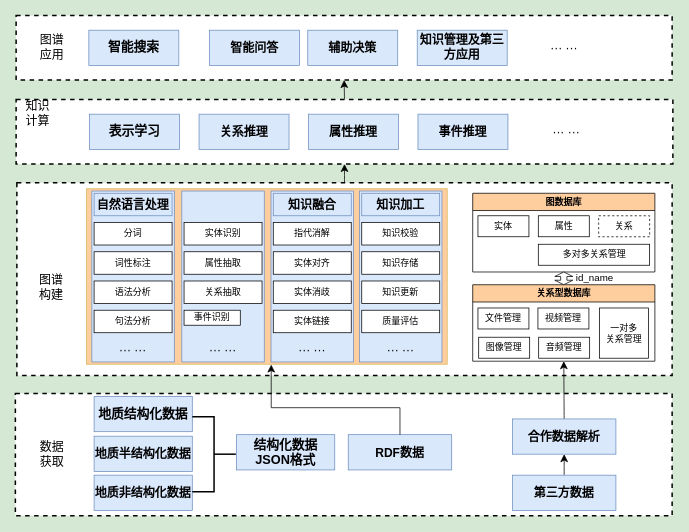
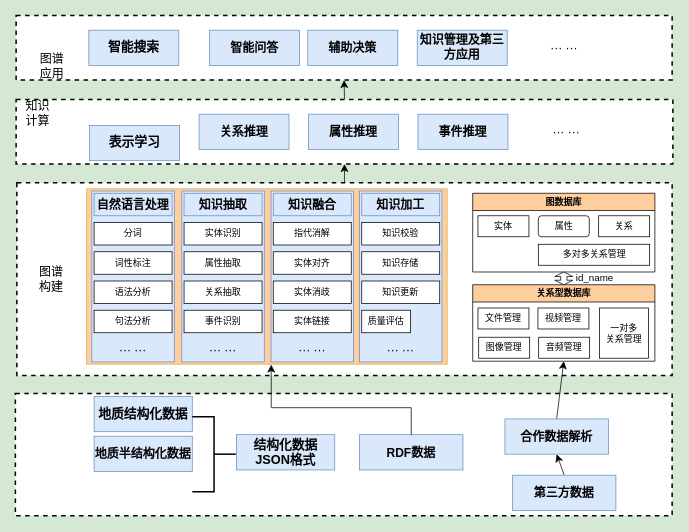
- <mxCell id="13" value="图谱应用" style="text;html=1;align=center;verticalAlign=middle;whiteSpace=wrap;rounded=0;fontSize=16;" vertex="1" parent="1"><mxGeometry x="46" y="48" width="46" height="30" as="geometry" /></mxCell>
+ <mxCell id="13" value="图谱应用" style="text;html=1;align=center;verticalAlign=middle;whiteSpace=wrap;rounded=0;fontSize=16;" vertex="1" parent="1"><mxGeometry x="46" y="73" width="46" height="30" as="geometry" /></mxCell>
- <mxCell id="22" value="&lt;font style=&quot;font-size: 17px;&quot;&gt;&lt;b&gt;表示学习&lt;/b&gt;&lt;/font&gt;" style="rounded=0;whiteSpace=wrap;html=1;fillColor=#dae8fc;strokeColor=#6c8ebf;" vertex="1" parent="1"><mxGeometry x="119" y="151.5" width="120" height="47" as="geometry" /></mxCell>
+ <mxCell id="22" value="&lt;font style=&quot;font-size: 17px;&quot;&gt;&lt;b&gt;表示学习&lt;/b&gt;&lt;/font&gt;" style="rounded=0;whiteSpace=wrap;html=1;fillColor=#dae8fc;strokeColor=#6c8ebf;" vertex="1" parent="1"><mxGeometry x="119" y="166.5" width="120" height="47" as="geometry" /></mxCell>
+ <mxCell id="37" value="&lt;font style=&quot;font-size: 16px;&quot;&gt;&lt;b&gt;知识抽取&lt;/b&gt;&lt;/font&gt;" style="rounded=0;whiteSpace=wrap;html=1;fillColor=#dae8fc;strokeColor=#6c8ebf;" vertex="1" parent="1"><mxGeometry x="245" y="257" width="104" height="30" as="geometry" /></mxCell>
- <mxCell id="52" value="属性" style="rounded=0;whiteSpace=wrap;html=1;" vertex="1" parent="50"><mxGeometry x="87.5" y="30" width="68" height="28" as="geometry" /></mxCell>
+ <mxCell id="52" value="属性" style="whiteSpace=wrap;html=1;rounded=1;" vertex="1" parent="50"><mxGeometry x="87.5" y="30" width="68" height="28" as="geometry" /></mxCell>
- <mxCell id="53" value="关系" style="rounded=0;whiteSpace=wrap;html=1;dashed=1;" vertex="1" parent="50"><mxGeometry x="168" y="30" width="68" height="28" as="geometry" /></mxCell>
+ <mxCell id="53" value="关系" style="rounded=0;whiteSpace=wrap;html=1;" vertex="1" parent="50"><mxGeometry x="168" y="30" width="68" height="28" as="geometry" /></mxCell>
- <mxCell id="14" value="图谱构建" style="text;html=1;align=center;verticalAlign=middle;whiteSpace=wrap;rounded=0;fontSize=16;" vertex="1" parent="1"><mxGeometry x="45" y="367" width="46" height="30" as="geometry" /></mxCell>
+ <mxCell id="14" value="图谱构建" style="text;html=1;align=center;verticalAlign=middle;whiteSpace=wrap;rounded=0;fontSize=16;" vertex="1" parent="1"><mxGeometry x="45" y="357" width="46" height="30" as="geometry" /></mxCell>
- <mxCell id="33" value="事件识别" style="rounded=0;whiteSpace=wrap;html=1;" vertex="1" parent="1"><mxGeometry x="245" y="413" width="75" height="20" as="geometry" /></mxCell>
+ <mxCell id="33" value="事件识别" style="rounded=0;whiteSpace=wrap;html=1;" vertex="1" parent="1"><mxGeometry x="245" y="413" width="104" height="30" as="geometry" /></mxCell>
- <mxCell id="45" value="质量评估" style="rounded=0;whiteSpace=wrap;html=1;" vertex="1" parent="1"><mxGeometry x="482" y="413" width="104" height="30" as="geometry" /></mxCell>
+ <mxCell id="45" value="质量评估" style="rounded=0;whiteSpace=wrap;html=1;" vertex="1" parent="1"><mxGeometry x="482" y="413" width="65" height="30" as="geometry" /></mxCell>
- <mxCell id="71" value="&lt;span style=&quot;font-size: 16px;&quot;&gt;&lt;b&gt;合作数据解析&lt;/b&gt;&lt;/span&gt;" style="rounded=0;whiteSpace=wrap;html=1;fillColor=#dae8fc;strokeColor=#6c8ebf;" vertex="1" parent="1"><mxGeometry x="683" y="558" width="138" height="47" as="geometry" /></mxCell>
+ <mxCell id="71" value="&lt;span style=&quot;font-size: 16px;&quot;&gt;&lt;b&gt;合作数据解析&lt;/b&gt;&lt;/span&gt;" style="rounded=0;whiteSpace=wrap;html=1;fillColor=#dae8fc;strokeColor=#6c8ebf;" vertex="1" parent="1"><mxGeometry x="673" y="558" width="138" height="47" as="geometry" /></mxCell>
- <mxCell id="66" value="&lt;span style=&quot;font-size: 16px;&quot;&gt;&lt;b&gt;RDF数据&lt;/b&gt;&lt;/span&gt;" style="rounded=0;whiteSpace=wrap;html=1;fillColor=#dae8fc;strokeColor=#6c8ebf;" vertex="1" parent="1"><mxGeometry x="464" y="579" width="138" height="47" as="geometry" /></mxCell>
+ <mxCell id="66" value="&lt;span style=&quot;font-size: 16px;&quot;&gt;&lt;b&gt;RDF数据&lt;/b&gt;&lt;/span&gt;" style="rounded=0;whiteSpace=wrap;html=1;fillColor=#dae8fc;strokeColor=#6c8ebf;" vertex="1" parent="1"><mxGeometry x="479" y="579" width="138" height="47" as="geometry" /></mxCell>
- <mxCell id="16" value="数据获取" style="text;html=1;align=center;verticalAlign=middle;whiteSpace=wrap;rounded=0;fontSize=16;" vertex="1" parent="1"><mxGeometry x="46" y="590" width="46" height="30" as="geometry" /></mxCell>
- <mxCell id="64" value="&lt;b&gt;&lt;font style=&quot;font-size: 16px;&quot;&gt;地质非结构化数据&lt;/font&gt;&lt;/b&gt;" style="rounded=0;whiteSpace=wrap;html=1;fillColor=#dae8fc;strokeColor=#6c8ebf;" vertex="1" parent="1"><mxGeometry x="125" y="633" width="131" height="47" as="geometry" /></mxCell>
